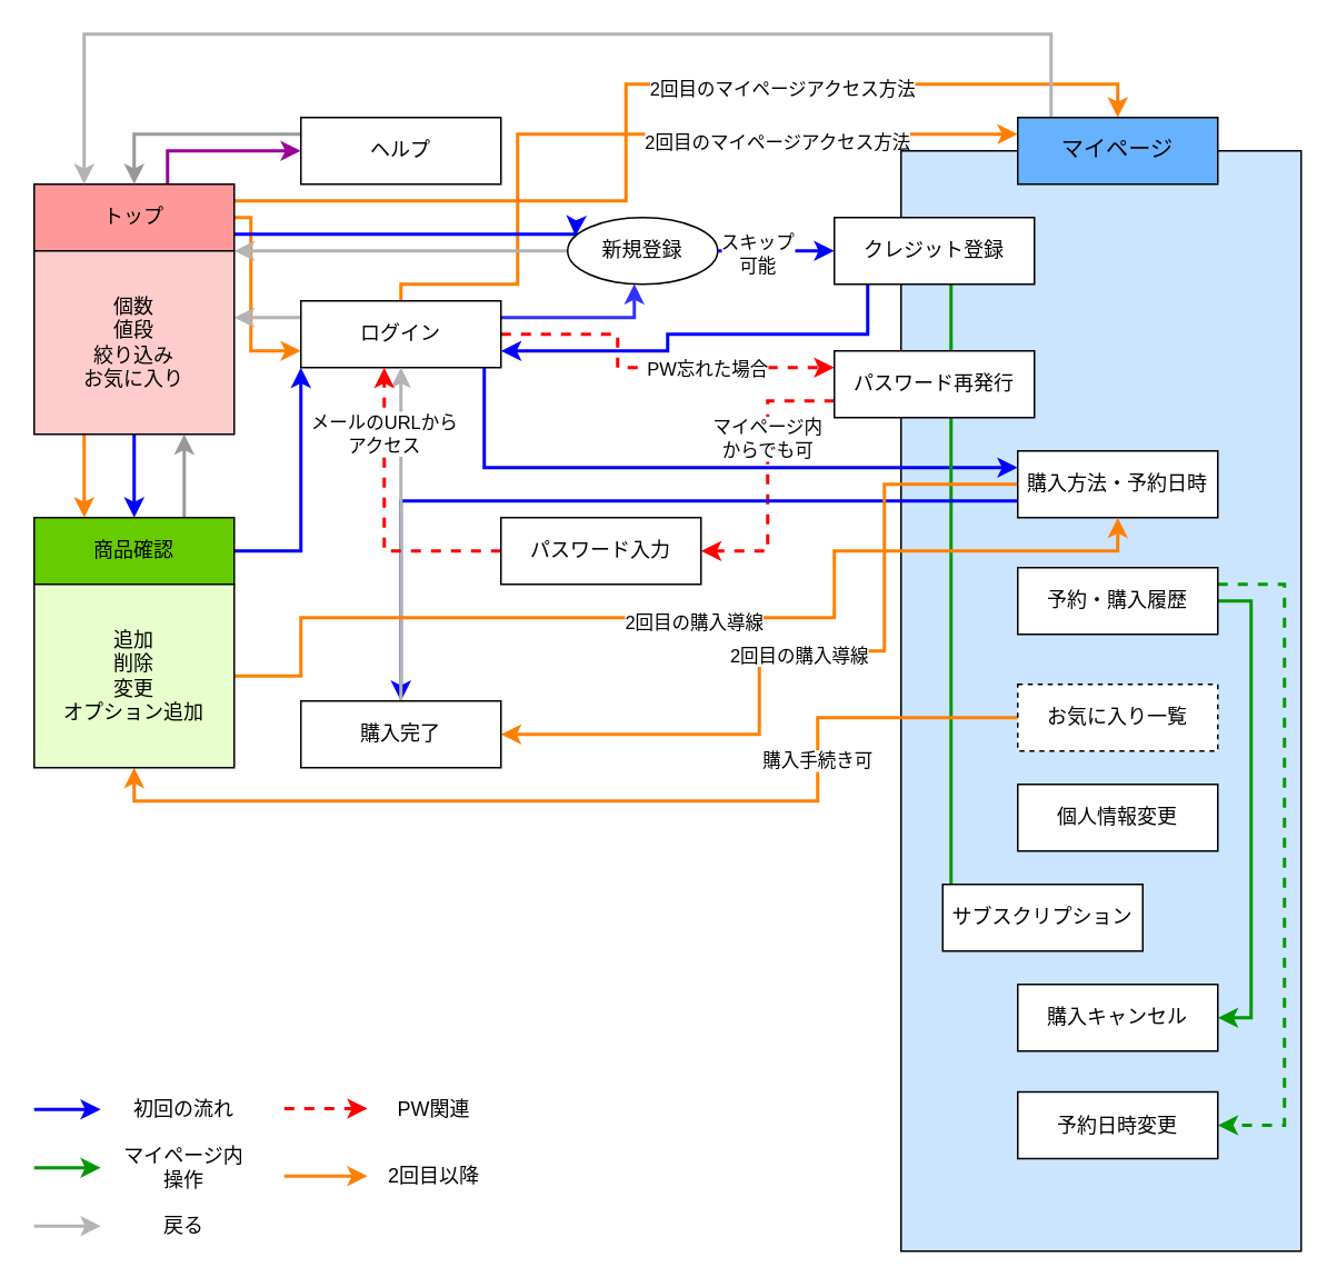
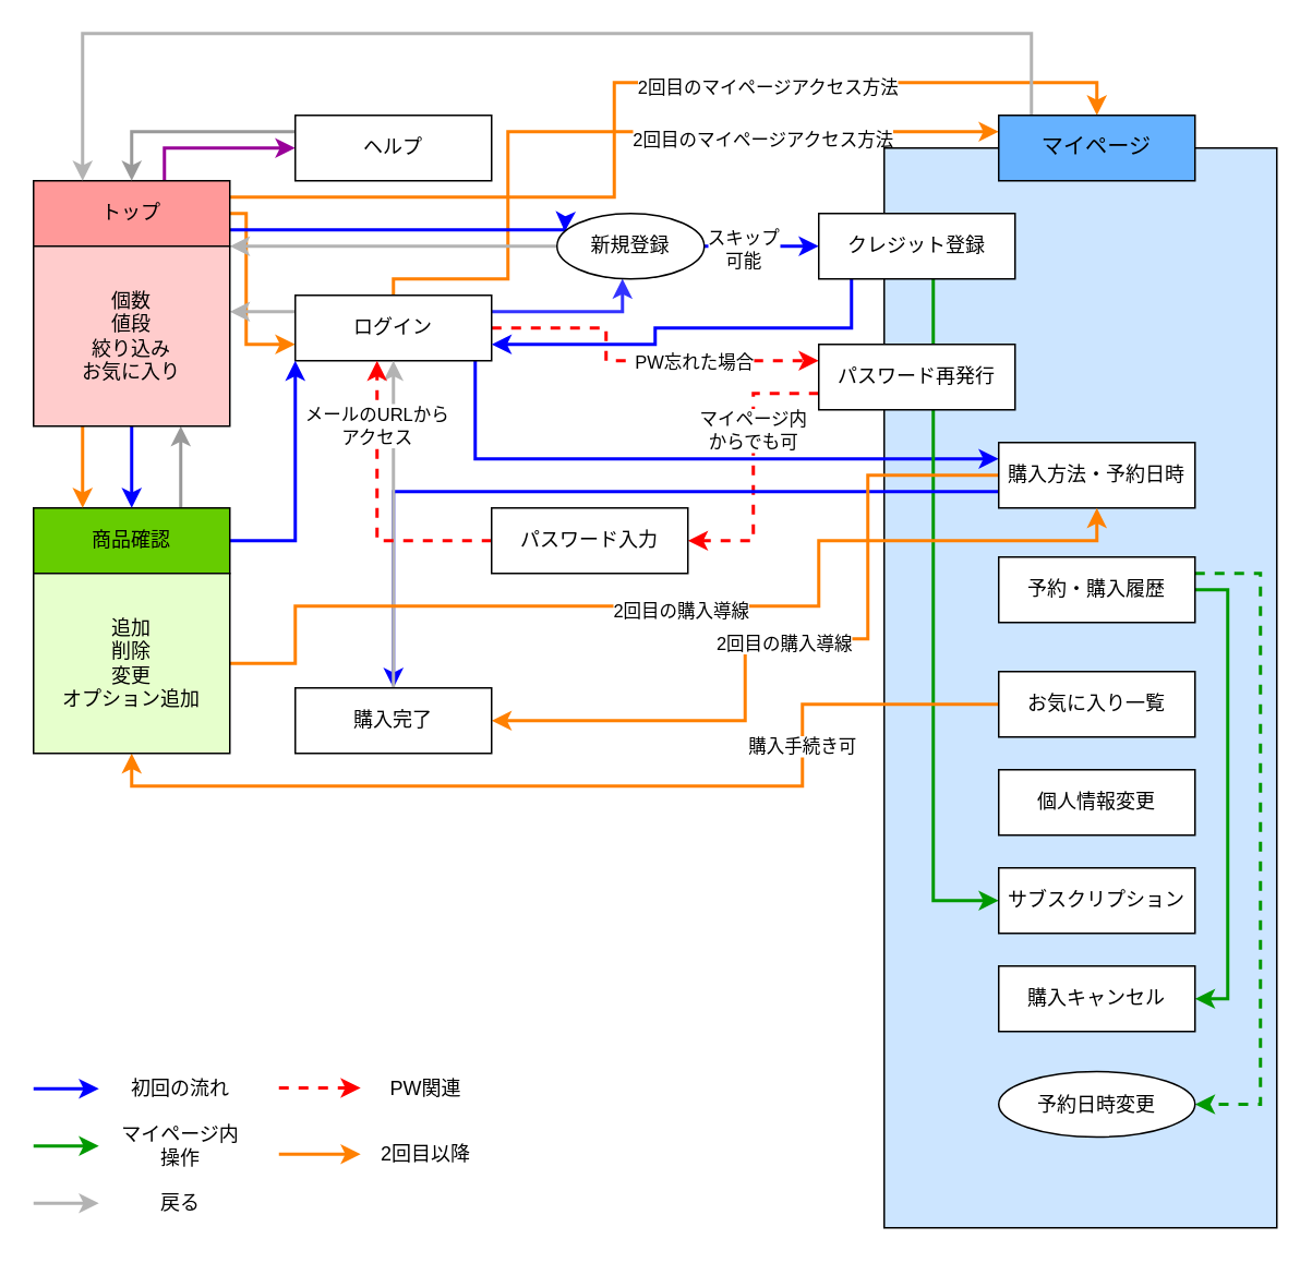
- <mxCell id="31" value="&lt;font style=&quot;vertical-align: inherit&quot;&gt;&lt;font style=&quot;vertical-align: inherit&quot;&gt;お気に入り一覧&lt;/font&gt;&lt;/font&gt;" style="rounded=0;whiteSpace=wrap;html=1;dashed=1;" vertex="1" parent="1"><mxGeometry x="610" y="410" width="120" height="40" as="geometry" /></mxCell>
+ <mxCell id="31" value="&lt;font style=&quot;vertical-align: inherit&quot;&gt;&lt;font style=&quot;vertical-align: inherit&quot;&gt;お気に入り一覧&lt;/font&gt;&lt;/font&gt;" style="rounded=0;whiteSpace=wrap;html=1;" vertex="1" parent="1"><mxGeometry x="610" y="410" width="120" height="40" as="geometry" /></mxCell>
- <mxCell id="38" value="&lt;font style=&quot;vertical-align: inherit&quot;&gt;&lt;font style=&quot;vertical-align: inherit&quot;&gt;サブスクリプション&lt;/font&gt;&lt;/font&gt;" style="rounded=0;whiteSpace=wrap;html=1;" vertex="1" parent="1"><mxGeometry x="565" y="530" width="120" height="40" as="geometry" /></mxCell>
+ <mxCell id="38" value="&lt;font style=&quot;vertical-align: inherit&quot;&gt;&lt;font style=&quot;vertical-align: inherit&quot;&gt;サブスクリプション&lt;/font&gt;&lt;/font&gt;" style="rounded=0;whiteSpace=wrap;html=1;" vertex="1" parent="1"><mxGeometry x="610" y="530" width="120" height="40" as="geometry" /></mxCell>
- <mxCell id="55" value="&lt;font style=&quot;vertical-align: inherit&quot;&gt;&lt;font style=&quot;vertical-align: inherit&quot;&gt;予約日時変更&lt;/font&gt;&lt;/font&gt;" style="rounded=0;whiteSpace=wrap;html=1;" vertex="1" parent="1"><mxGeometry x="610" y="654.5" width="120" height="40" as="geometry" /></mxCell>
+ <mxCell id="55" value="&lt;font style=&quot;vertical-align: inherit&quot;&gt;&lt;font style=&quot;vertical-align: inherit&quot;&gt;予約日時変更&lt;/font&gt;&lt;/font&gt;" style="ellipse;whiteSpace=wrap;html=1;" vertex="1" parent="1"><mxGeometry x="610" y="654.5" width="120" height="40" as="geometry" /></mxCell>
